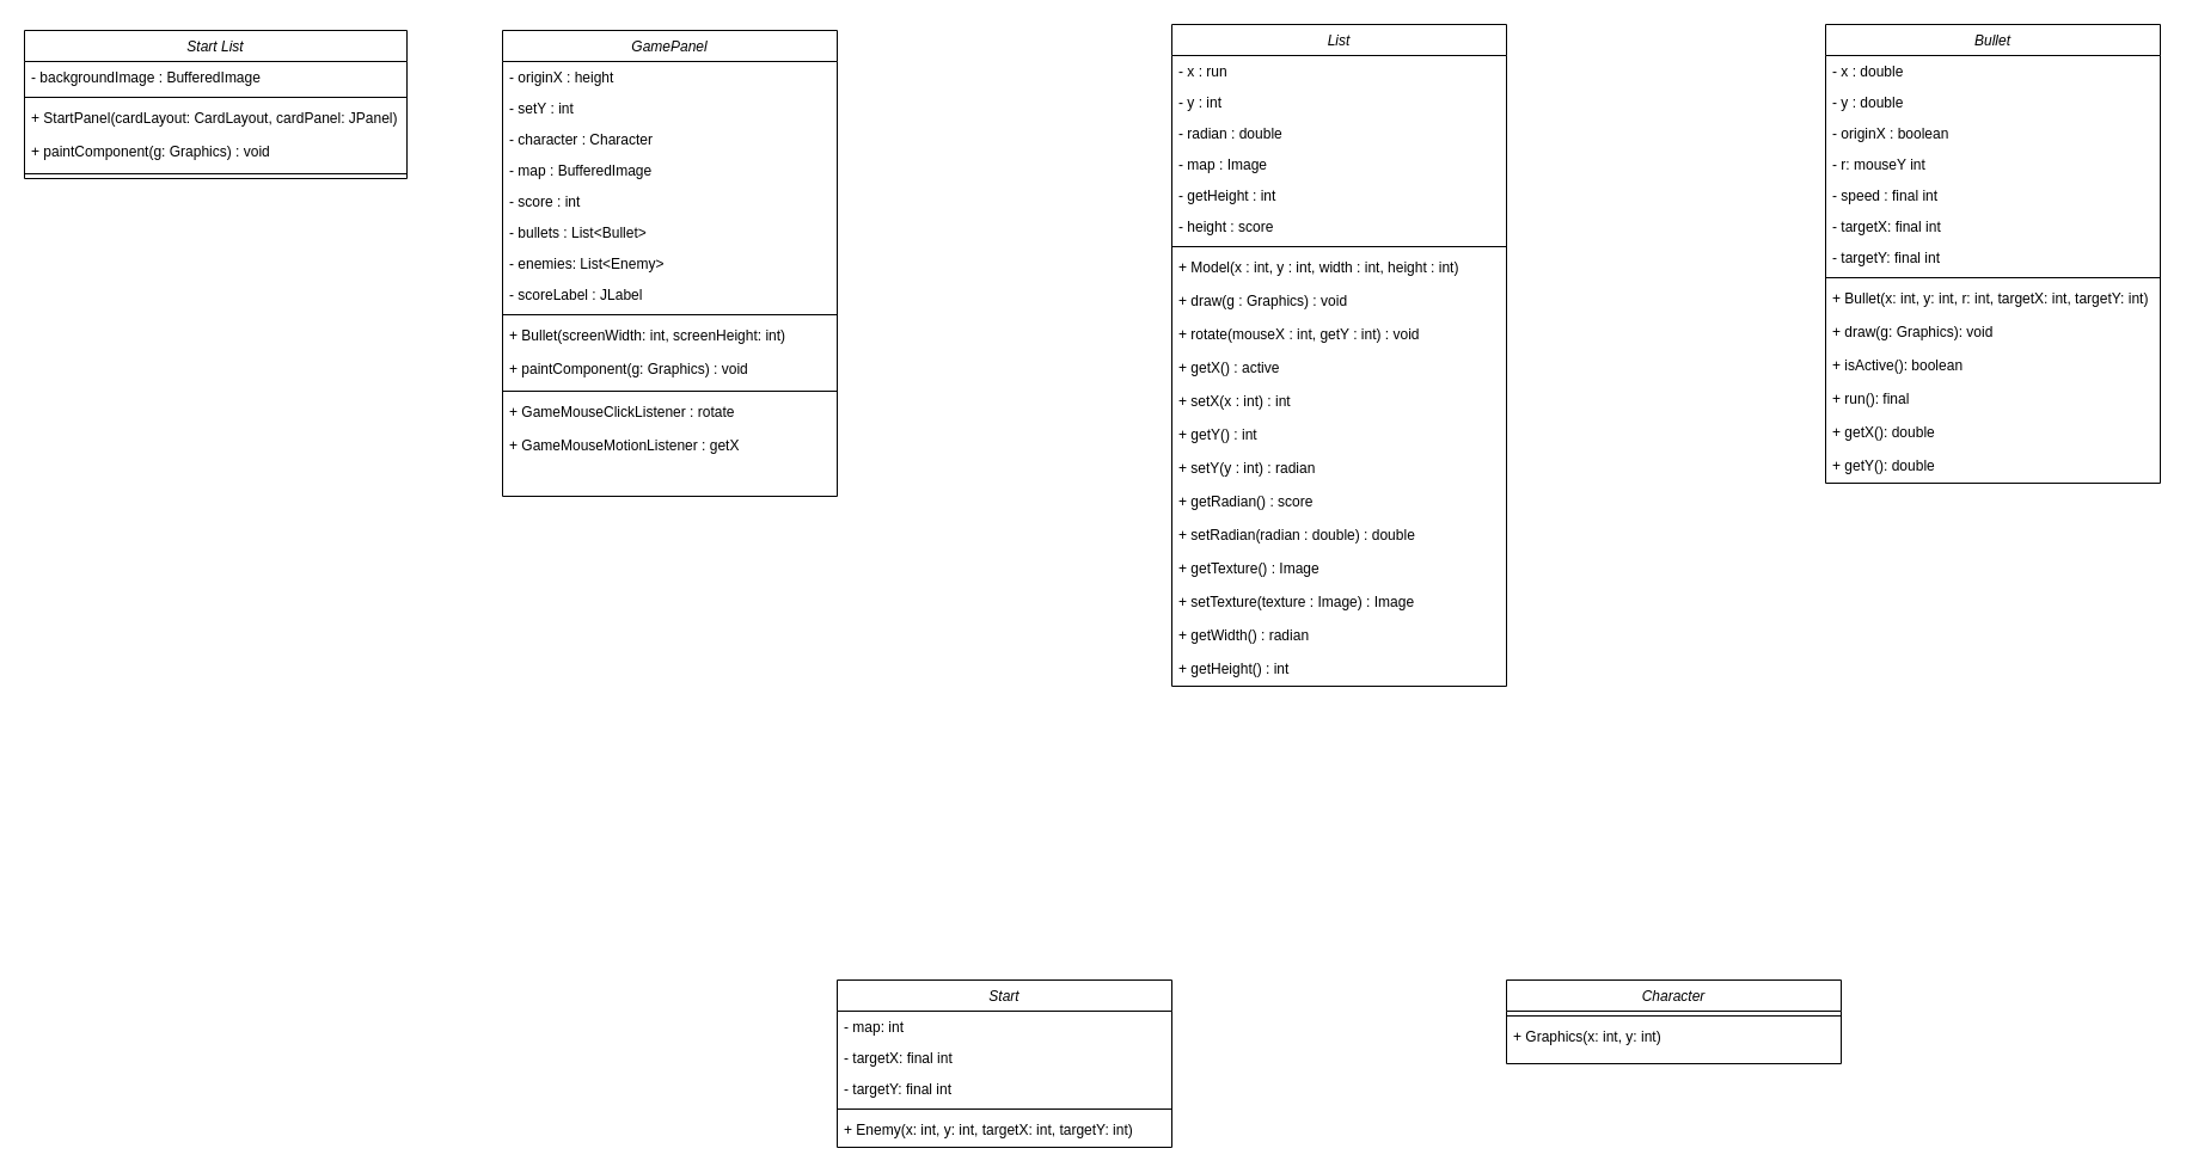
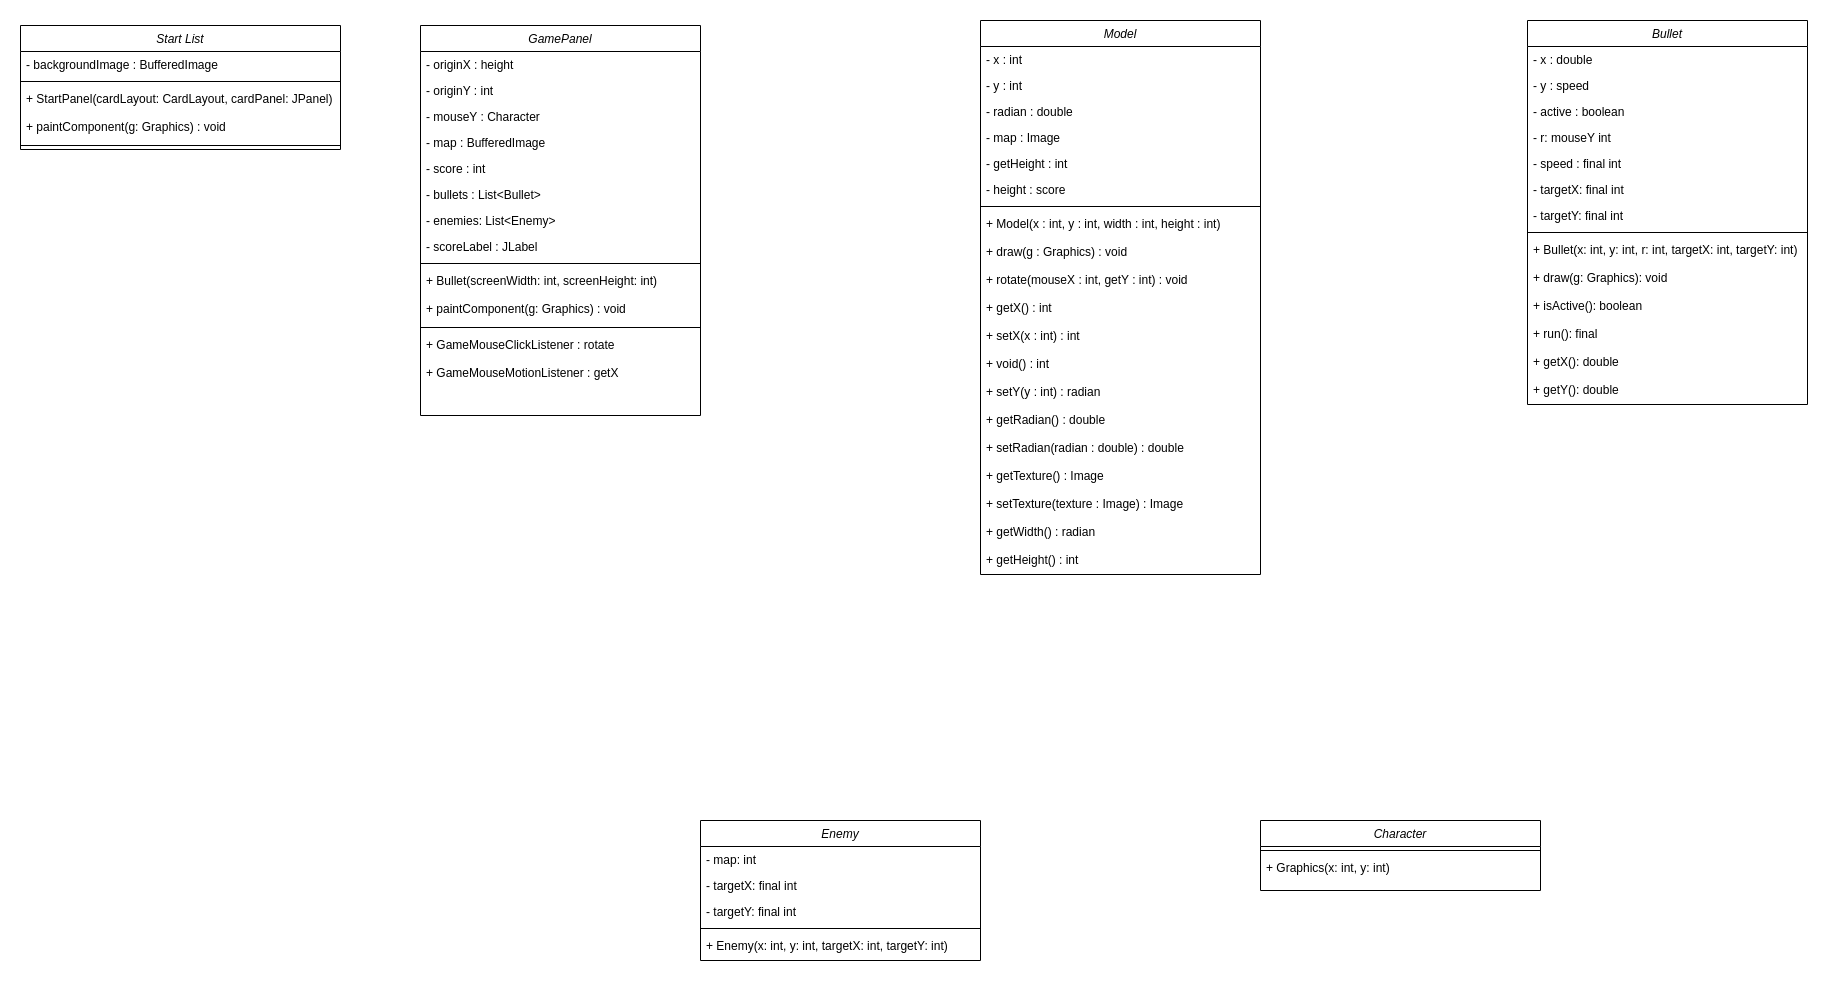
- <mxCell id="26" value="List" style="swimlane;fontStyle=2;align=center;verticalAlign=top;childLayout=stackLayout;horizontal=1;startSize=26;horizontalStack=0;resizeParent=1;resizeLast=0;collapsible=1;marginBottom=0;rounded=0;shadow=0;strokeWidth=1;" parent="1" vertex="1"><mxGeometry x="980" y="20" width="280" height="554" as="geometry"><mxRectangle x="80" y="40" width="160" height="26" as="alternateBounds" /></mxGeometry></mxCell>
+ <mxCell id="26" value="Model" style="swimlane;fontStyle=2;align=center;verticalAlign=top;childLayout=stackLayout;horizontal=1;startSize=26;horizontalStack=0;resizeParent=1;resizeLast=0;collapsible=1;marginBottom=0;rounded=0;shadow=0;strokeWidth=1;" parent="1" vertex="1"><mxGeometry x="980" y="20" width="280" height="554" as="geometry"><mxRectangle x="80" y="40" width="160" height="26" as="alternateBounds" /></mxGeometry></mxCell>
- <mxCell id="27" value="- x : run                     " style="text;align=left;verticalAlign=top;spacingLeft=4;spacingRight=4;overflow=hidden;rotatable=0;points=[[0,0.5],[1,0.5]];portConstraint=eastwest;rounded=0;shadow=0;html=0;" parent="26" vertex="1"><mxGeometry y="26" width="280" height="26" as="geometry" /></mxCell>
+ <mxCell id="27" value="- x : int                     " style="text;align=left;verticalAlign=top;spacingLeft=4;spacingRight=4;overflow=hidden;rotatable=0;points=[[0,0.5],[1,0.5]];portConstraint=eastwest;rounded=0;shadow=0;html=0;" parent="26" vertex="1"><mxGeometry y="26" width="280" height="26" as="geometry" /></mxCell>
- <mxCell id="13" value="- y : double" style="text;align=left;verticalAlign=top;spacingLeft=4;spacingRight=4;overflow=hidden;rotatable=0;points=[[0,0.5],[1,0.5]];portConstraint=eastwest;rounded=0;shadow=0;html=0;" parent="11" vertex="1"><mxGeometry y="52" width="280" height="26" as="geometry" /></mxCell>
+ <mxCell id="13" value="- y : speed" style="text;align=left;verticalAlign=top;spacingLeft=4;spacingRight=4;overflow=hidden;rotatable=0;points=[[0,0.5],[1,0.5]];portConstraint=eastwest;rounded=0;shadow=0;html=0;" parent="11" vertex="1"><mxGeometry y="52" width="280" height="26" as="geometry" /></mxCell>
- <mxCell id="49" value=" - setY : int" style="text;align=left;verticalAlign=top;spacingLeft=4;spacingRight=4;overflow=hidden;rotatable=0;points=[[0,0.5],[1,0.5]];portConstraint=eastwest;rounded=0;shadow=0;html=0;" parent="47" vertex="1"><mxGeometry y="52" width="280" height="26" as="geometry" /></mxCell>
+ <mxCell id="49" value=" - originY : int" style="text;align=left;verticalAlign=top;spacingLeft=4;spacingRight=4;overflow=hidden;rotatable=0;points=[[0,0.5],[1,0.5]];portConstraint=eastwest;rounded=0;shadow=0;html=0;" parent="47" vertex="1"><mxGeometry y="52" width="280" height="26" as="geometry" /></mxCell>
- <mxCell id="14" value="- originX : boolean" style="text;align=left;verticalAlign=top;spacingLeft=4;spacingRight=4;overflow=hidden;rotatable=0;points=[[0,0.5],[1,0.5]];portConstraint=eastwest;rounded=0;shadow=0;html=0;" parent="11" vertex="1"><mxGeometry y="78" width="280" height="26" as="geometry" /></mxCell>
+ <mxCell id="14" value="- active : boolean" style="text;align=left;verticalAlign=top;spacingLeft=4;spacingRight=4;overflow=hidden;rotatable=0;points=[[0,0.5],[1,0.5]];portConstraint=eastwest;rounded=0;shadow=0;html=0;" parent="11" vertex="1"><mxGeometry y="78" width="280" height="26" as="geometry" /></mxCell>
- <mxCell id="50" value="- character : Character" style="text;align=left;verticalAlign=top;spacingLeft=4;spacingRight=4;overflow=hidden;rotatable=0;points=[[0,0.5],[1,0.5]];portConstraint=eastwest;rounded=0;shadow=0;html=0;" parent="47" vertex="1"><mxGeometry y="78" width="280" height="26" as="geometry" /></mxCell>
+ <mxCell id="50" value="- mouseY : Character" style="text;align=left;verticalAlign=top;spacingLeft=4;spacingRight=4;overflow=hidden;rotatable=0;points=[[0,0.5],[1,0.5]];portConstraint=eastwest;rounded=0;shadow=0;html=0;" parent="47" vertex="1"><mxGeometry y="78" width="280" height="26" as="geometry" /></mxCell>
- <mxCell id="37" value="+ getX() : active " style="text;align=left;verticalAlign=top;spacingLeft=4;spacingRight=4;overflow=hidden;rotatable=0;points=[[0,0.5],[1,0.5]];portConstraint=eastwest;" parent="26" vertex="1"><mxGeometry y="274" width="280" height="28" as="geometry" /></mxCell>
+ <mxCell id="37" value="+ getX() : int " style="text;align=left;verticalAlign=top;spacingLeft=4;spacingRight=4;overflow=hidden;rotatable=0;points=[[0,0.5],[1,0.5]];portConstraint=eastwest;" parent="26" vertex="1"><mxGeometry y="274" width="280" height="28" as="geometry" /></mxCell>
- <mxCell id="39" value="+ getY() : int " style="text;align=left;verticalAlign=top;spacingLeft=4;spacingRight=4;overflow=hidden;rotatable=0;points=[[0,0.5],[1,0.5]];portConstraint=eastwest;" parent="26" vertex="1"><mxGeometry y="330" width="280" height="28" as="geometry" /></mxCell>
+ <mxCell id="39" value="+ void() : int " style="text;align=left;verticalAlign=top;spacingLeft=4;spacingRight=4;overflow=hidden;rotatable=0;points=[[0,0.5],[1,0.5]];portConstraint=eastwest;" parent="26" vertex="1"><mxGeometry y="330" width="280" height="28" as="geometry" /></mxCell>
- <mxCell id="41" value="+ getRadian() : score   " style="text;align=left;verticalAlign=top;spacingLeft=4;spacingRight=4;overflow=hidden;rotatable=0;points=[[0,0.5],[1,0.5]];portConstraint=eastwest;" parent="26" vertex="1"><mxGeometry y="386" width="280" height="28" as="geometry" /></mxCell>
+ <mxCell id="41" value="+ getRadian() : double   " style="text;align=left;verticalAlign=top;spacingLeft=4;spacingRight=4;overflow=hidden;rotatable=0;points=[[0,0.5],[1,0.5]];portConstraint=eastwest;" parent="26" vertex="1"><mxGeometry y="386" width="280" height="28" as="geometry" /></mxCell>
- <mxCell id="5" value="Start" style="swimlane;fontStyle=2;align=center;verticalAlign=top;childLayout=stackLayout;horizontal=1;startSize=26;horizontalStack=0;resizeParent=1;resizeLast=0;collapsible=1;marginBottom=0;rounded=0;shadow=0;strokeWidth=1;" parent="1" vertex="1"><mxGeometry x="700" y="820" width="280" height="140" as="geometry"><mxRectangle x="-120" y="650" width="160" height="26" as="alternateBounds" /></mxGeometry></mxCell>
+ <mxCell id="5" value="Enemy" style="swimlane;fontStyle=2;align=center;verticalAlign=top;childLayout=stackLayout;horizontal=1;startSize=26;horizontalStack=0;resizeParent=1;resizeLast=0;collapsible=1;marginBottom=0;rounded=0;shadow=0;strokeWidth=1;" parent="1" vertex="1"><mxGeometry x="700" y="820" width="280" height="140" as="geometry"><mxRectangle x="-120" y="650" width="160" height="26" as="alternateBounds" /></mxGeometry></mxCell>
